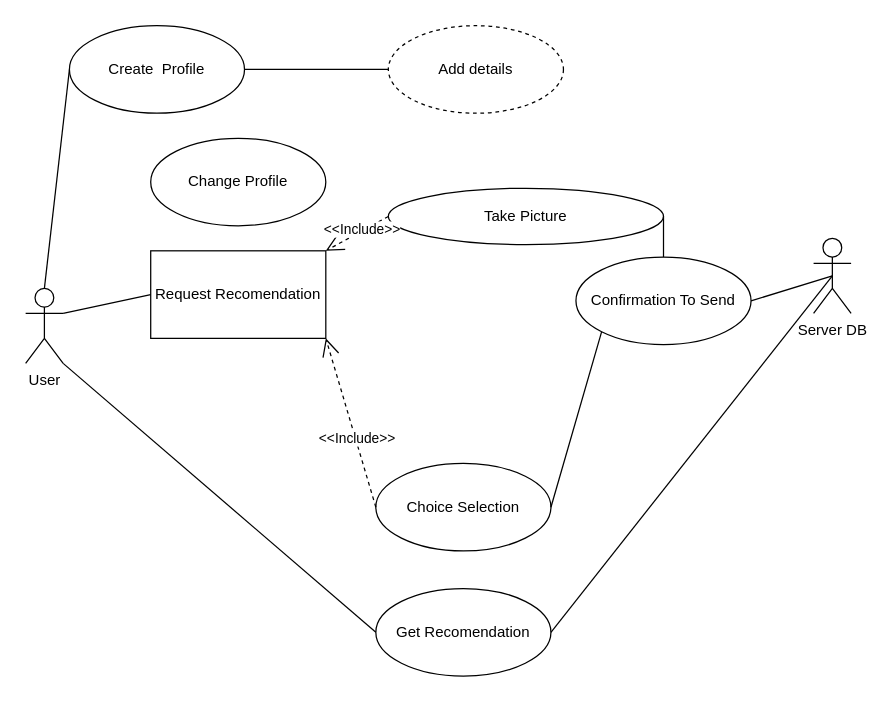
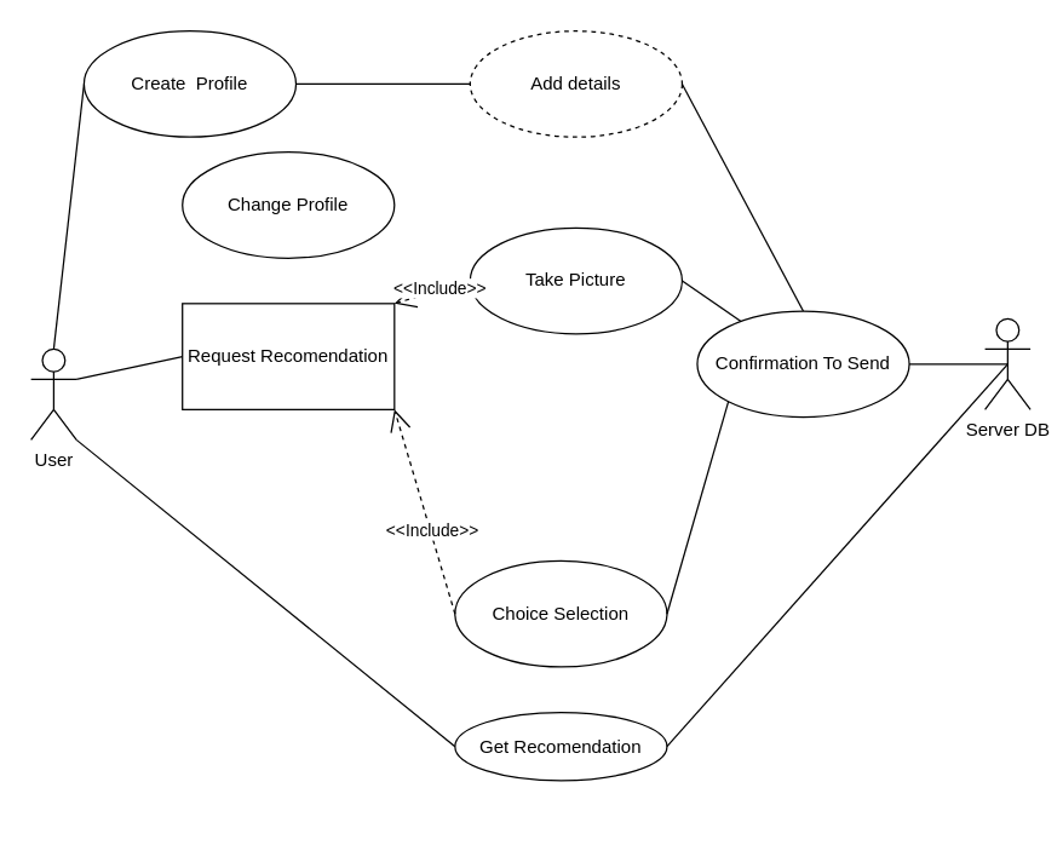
+ <mxCell id="17" value="" style="endArrow=none;html=1;exitX=1;exitY=0.5;exitDx=0;exitDy=0;entryX=0.5;entryY=0;entryDx=0;entryDy=0;" edge="1" parent="1" source="8" target="13"><mxGeometry width="50" height="50" relative="1" as="geometry"><mxPoint x="60" y="260" as="sourcePoint" /><mxPoint x="130" y="245" as="targetPoint" /></mxGeometry></mxCell>
- <mxCell id="19" value="Change Profile" style="ellipse;whiteSpace=wrap;html=1;" vertex="1" parent="1"><mxGeometry x="120" y="110" width="140" height="70" as="geometry" /></mxCell>
+ <mxCell id="19" value="Change Profile" style="ellipse;whiteSpace=wrap;html=1;" vertex="1" parent="1"><mxGeometry x="120" y="100" width="140" height="70" as="geometry" /></mxCell>
- <mxCell id="3" value="Take Picture" style="ellipse;whiteSpace=wrap;html=1;" vertex="1" parent="1"><mxGeometry x="310" y="150" width="220" height="45" as="geometry" /></mxCell>
+ <mxCell id="3" value="Take Picture" style="ellipse;whiteSpace=wrap;html=1;" vertex="1" parent="1"><mxGeometry x="310" y="150" width="140" height="70" as="geometry" /></mxCell>
- <mxCell id="7" value="Server DB" style="shape=umlActor;verticalLabelPosition=bottom;verticalAlign=top;html=1;" vertex="1" parent="1"><mxGeometry x="650" y="190" width="30" height="60" as="geometry" /></mxCell>
+ <mxCell id="7" value="Server DB" style="shape=umlActor;verticalLabelPosition=bottom;verticalAlign=top;html=1;" vertex="1" parent="1"><mxGeometry x="650" y="210" width="30" height="60" as="geometry" /></mxCell>
- <mxCell id="9" value="Get Recomendation" style="ellipse;whiteSpace=wrap;html=1;" vertex="1" parent="1"><mxGeometry x="300" y="470" width="140" height="70" as="geometry" /></mxCell>
+ <mxCell id="9" value="Get Recomendation" style="ellipse;whiteSpace=wrap;html=1;" vertex="1" parent="1"><mxGeometry x="300" y="470" width="140" height="45" as="geometry" /></mxCell>
